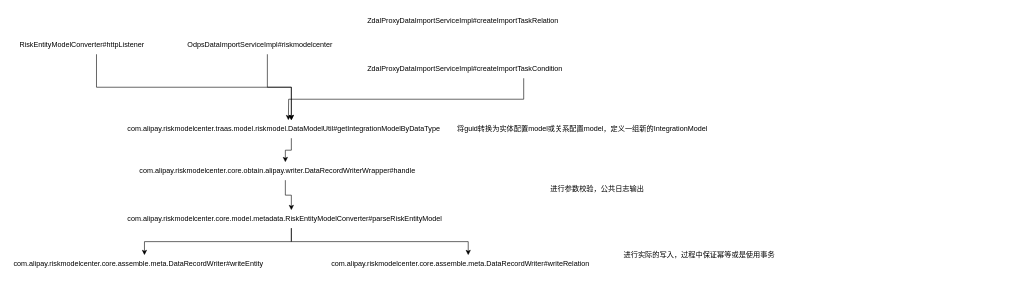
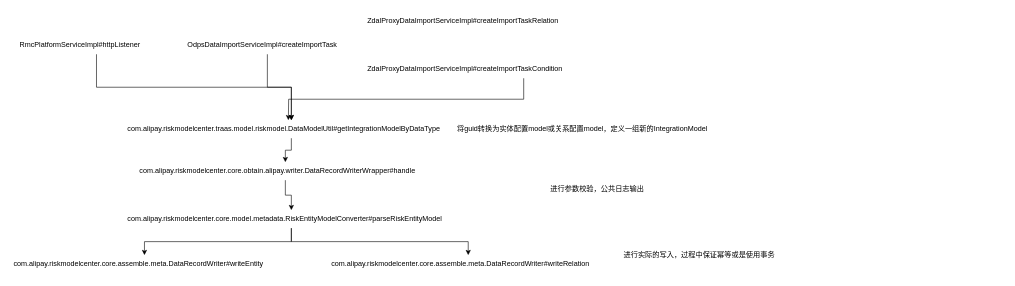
- <mxCell id="3" value="RiskEntityModelConverter#httpListener" style="text;html=1;" vertex="1" parent="1"><mxGeometry x="30" y="60" width="520" height="30" as="geometry" /></mxCell>
+ <mxCell id="3" value="RmcPlatformServiceImpl#httpListener" style="text;html=1;" vertex="1" parent="1"><mxGeometry x="30" y="60" width="520" height="30" as="geometry" /></mxCell>
- <mxCell id="5" value="OdpsDataImportServiceImpl#riskmodelcenter" style="text;html=1;" vertex="1" parent="1"><mxGeometry x="310" y="60" width="270" height="30" as="geometry" /></mxCell>
+ <mxCell id="5" value="OdpsDataImportServiceImpl#createImportTask" style="text;html=1;" vertex="1" parent="1"><mxGeometry x="310" y="60" width="270" height="30" as="geometry" /></mxCell>
